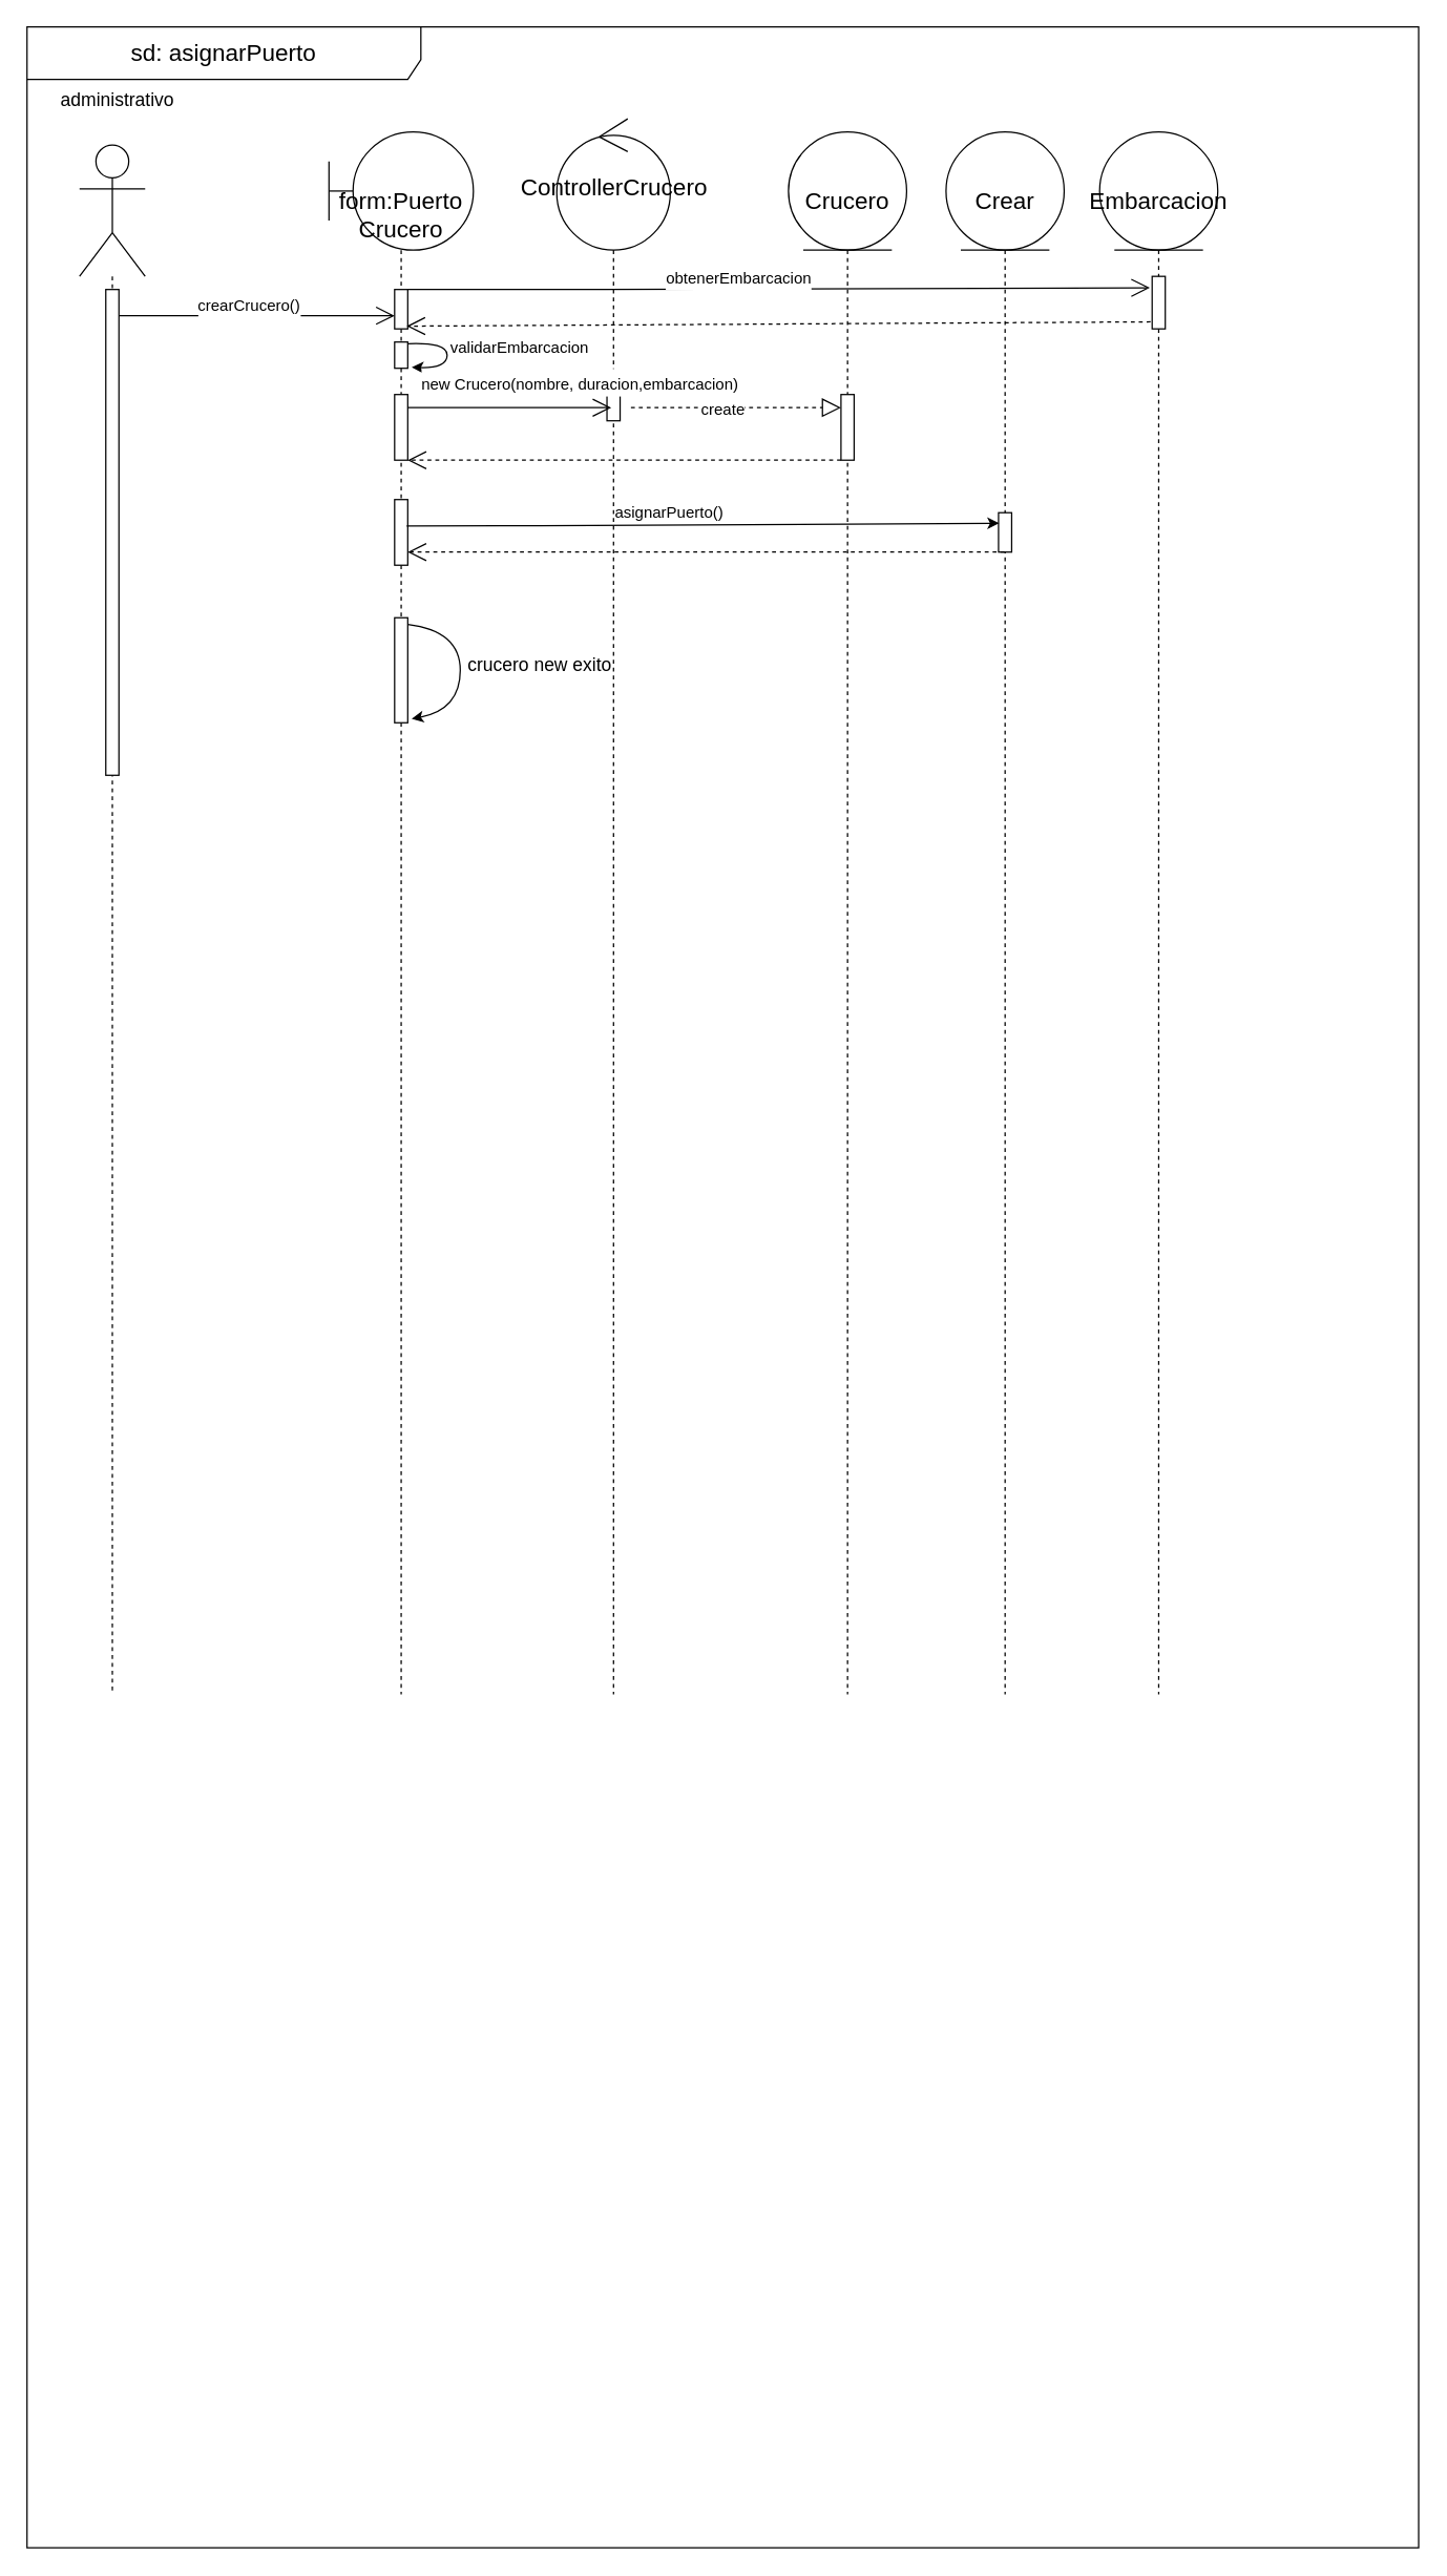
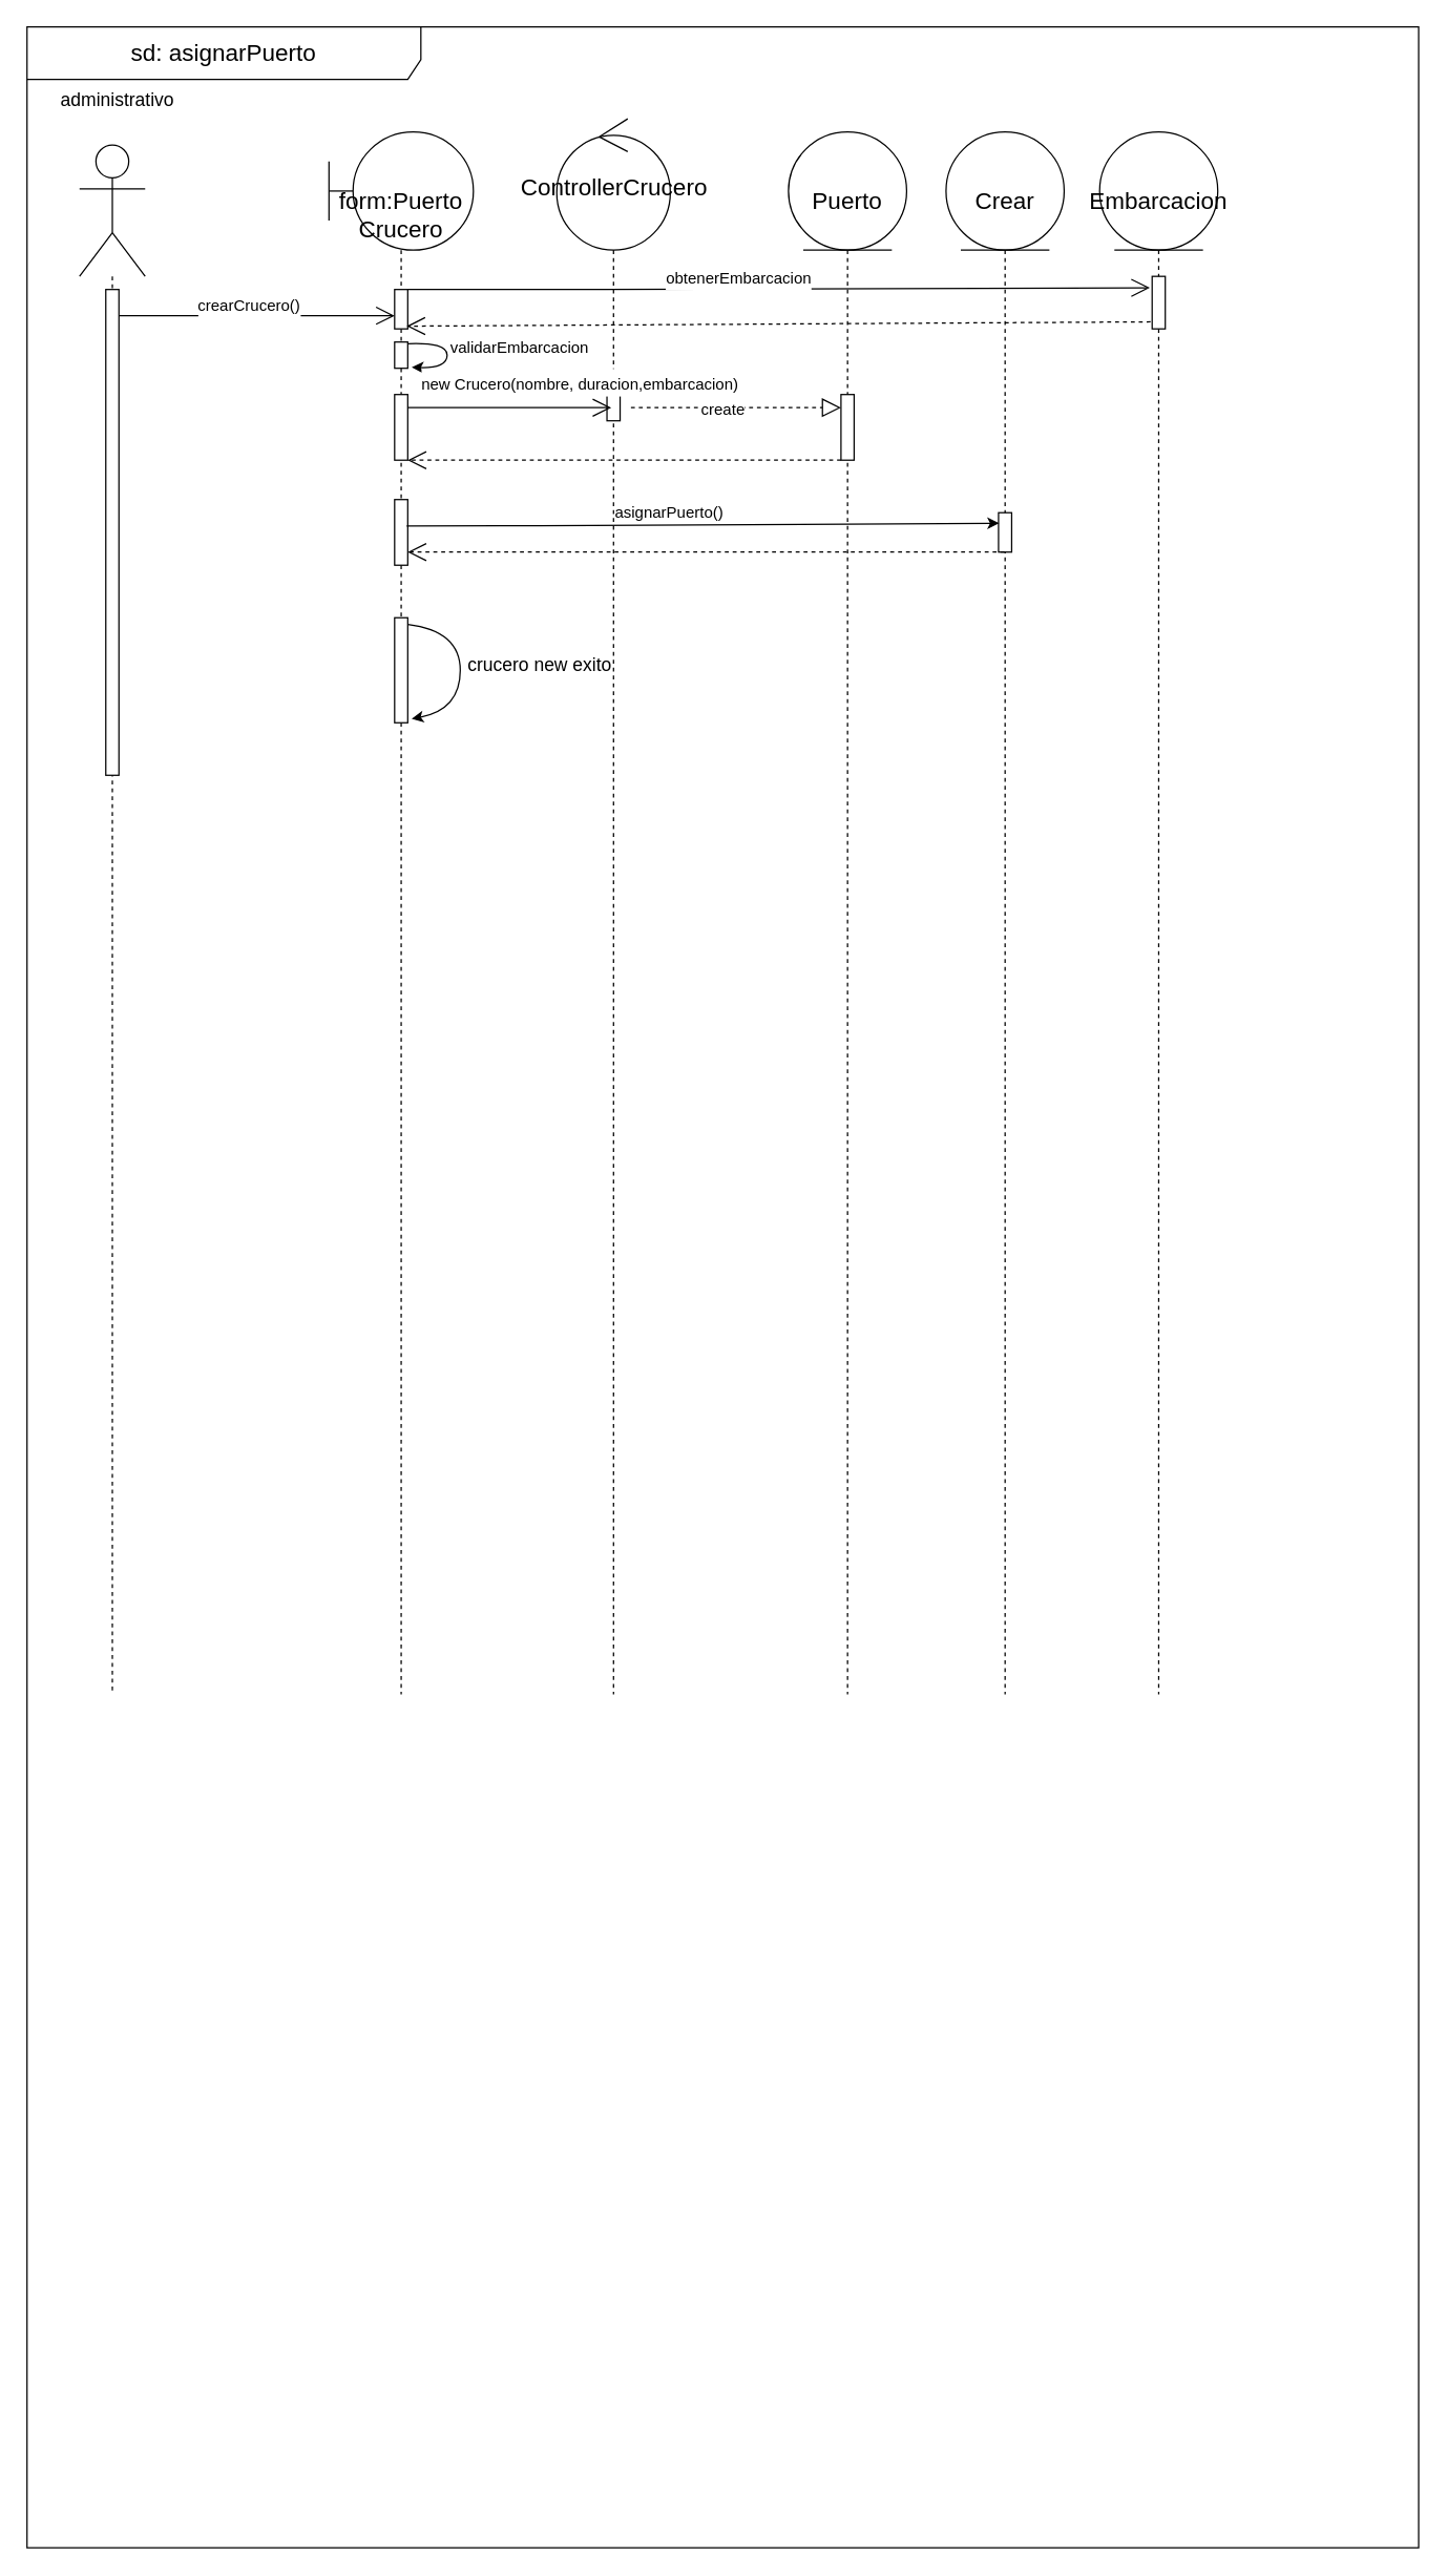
- <mxCell id="7" value="Crucero" style="shape=umlLifeline;participant=umlEntity;perimeter=lifelinePerimeter;whiteSpace=wrap;html=1;container=1;collapsible=0;recursiveResize=0;verticalAlign=top;spacingTop=36;outlineConnect=0;fontSize=18;size=90;" parent="1" vertex="1"><mxGeometry x="600" y="100" width="90" height="1190" as="geometry" /></mxCell>
+ <mxCell id="7" value="Puerto" style="shape=umlLifeline;participant=umlEntity;perimeter=lifelinePerimeter;whiteSpace=wrap;html=1;container=1;collapsible=0;recursiveResize=0;verticalAlign=top;spacingTop=36;outlineConnect=0;fontSize=18;size=90;" parent="1" vertex="1"><mxGeometry x="600" y="100" width="90" height="1190" as="geometry" /></mxCell>
